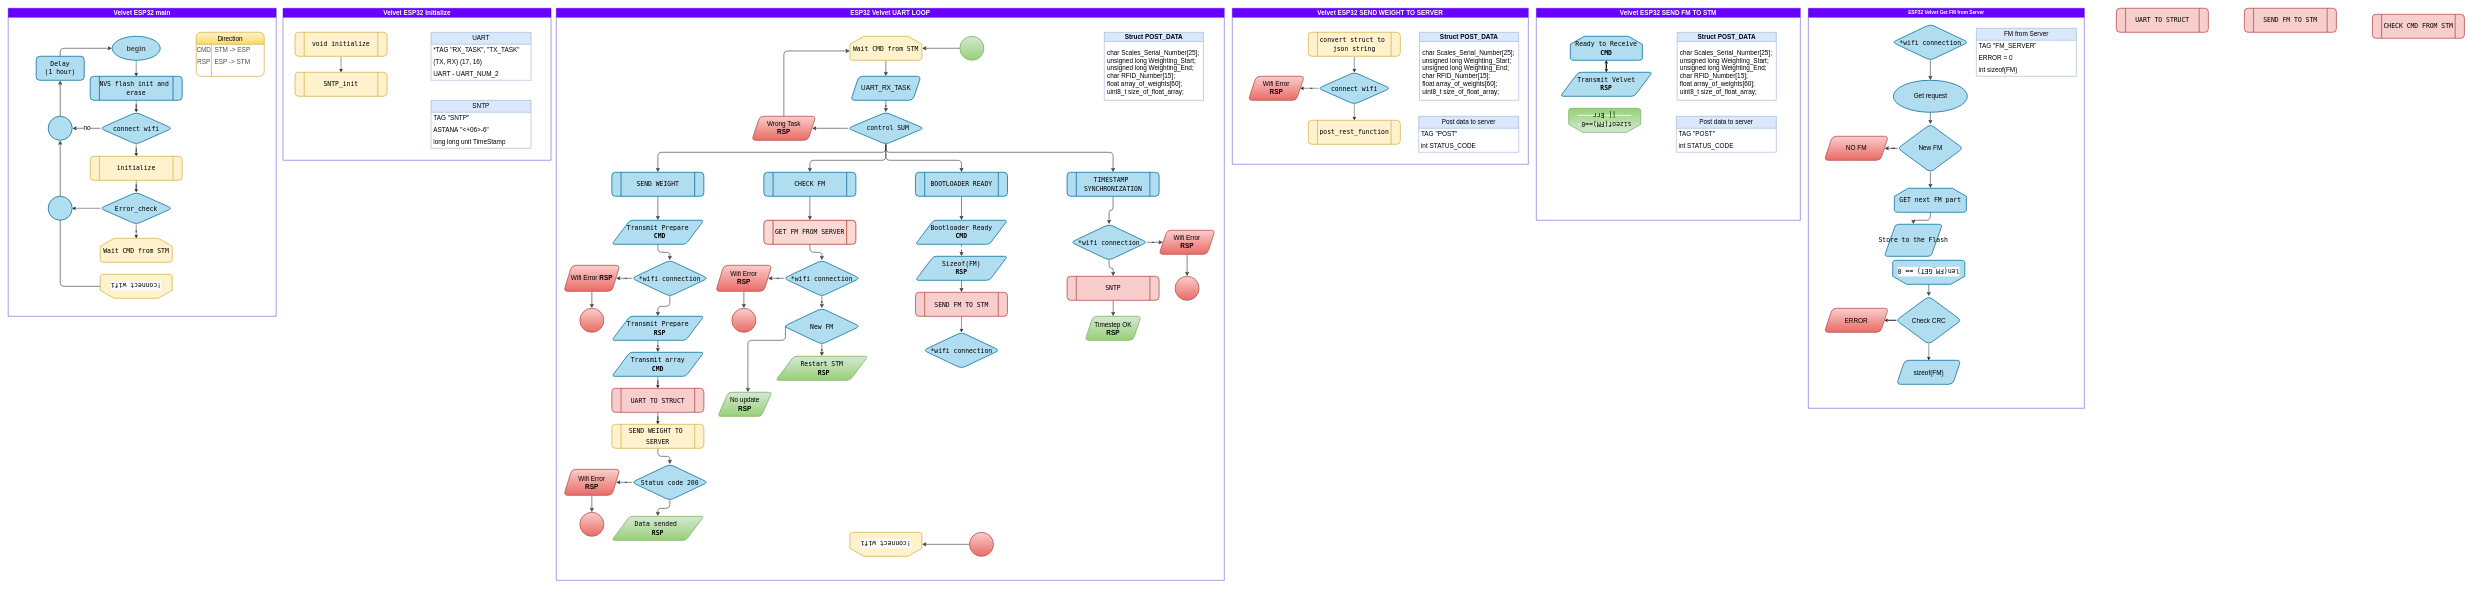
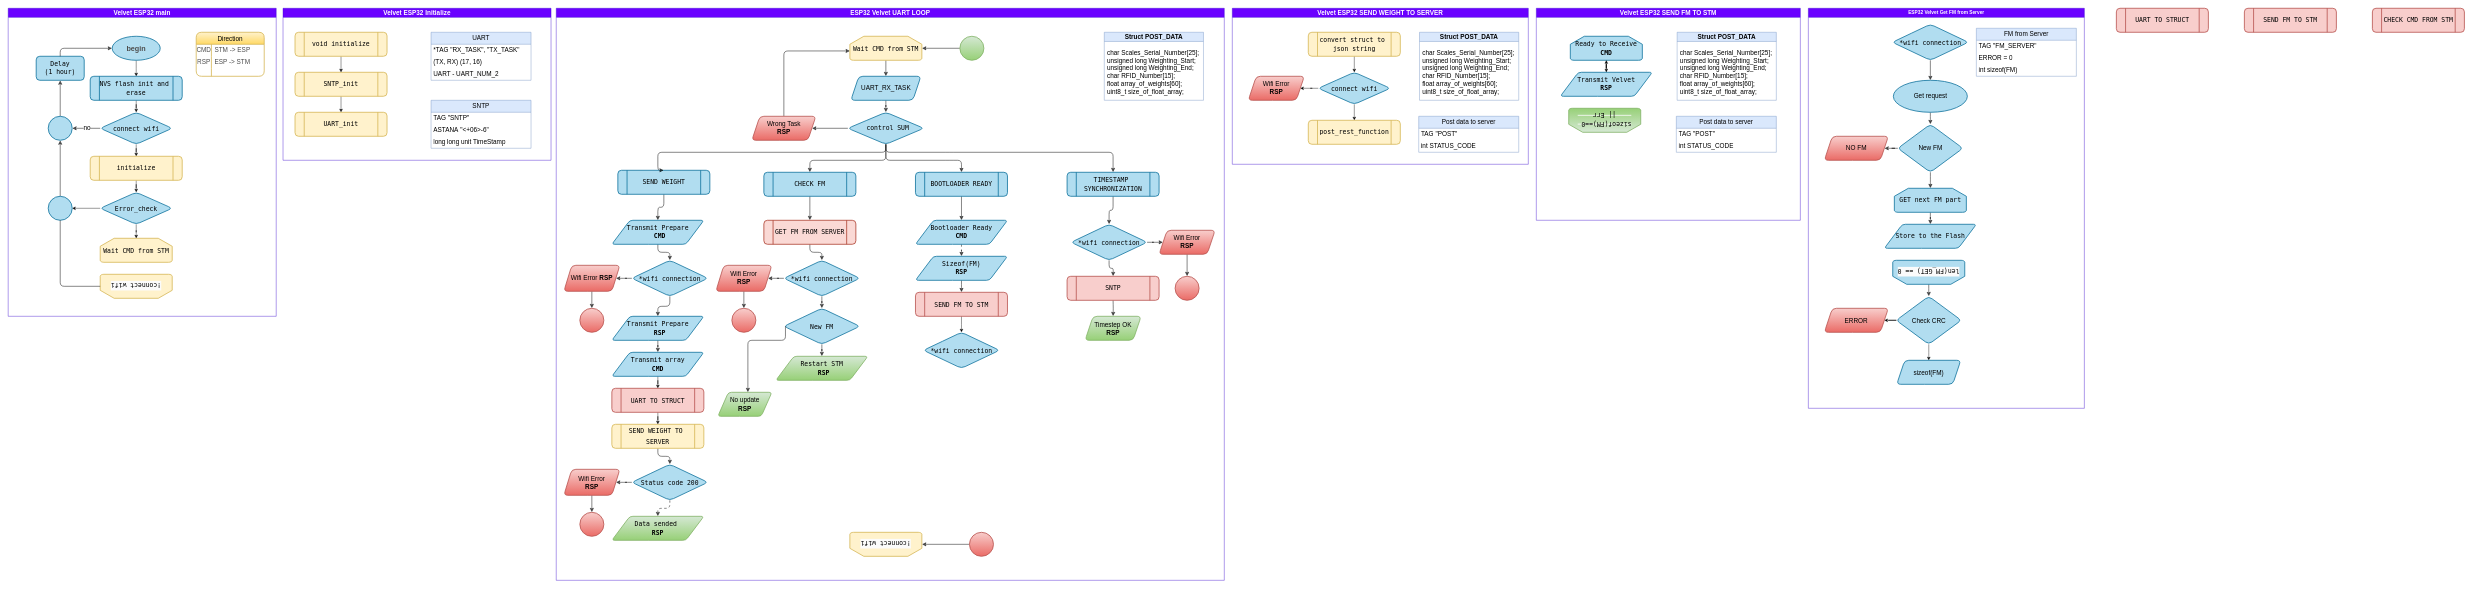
- <mxCell id="190" value="&lt;pre style=&quot;border-color: var(--border-color); color: rgb(0, 0, 0);&quot;&gt;CHECK CMD FROM STM&lt;/pre&gt;" style="shape=process;whiteSpace=wrap;html=1;backgroundOutline=1;rounded=1;shadow=0;glass=0;sketch=0;strokeColor=#b85450;strokeWidth=2;fontSize=16;fillColor=#f8cecc;" vertex="1" parent="1"><mxGeometry x="5930" y="35" width="230" height="60" as="geometry" /></mxCell>
+ <mxCell id="190" value="&lt;pre style=&quot;border-color: var(--border-color); color: rgb(0, 0, 0);&quot;&gt;CHECK CMD FROM STM&lt;/pre&gt;" style="shape=process;whiteSpace=wrap;html=1;backgroundOutline=1;rounded=1;shadow=0;glass=0;sketch=0;strokeColor=#b85450;strokeWidth=2;fontSize=16;fillColor=#f8cecc;" vertex="1" parent="1"><mxGeometry x="5930" y="20" width="230" height="60" as="geometry" /></mxCell>
+ <mxCell id="122" value="" style="edgeStyle=orthogonalEdgeStyle;rounded=0;orthogonalLoop=1;jettySize=auto;html=1;fontSize=16;" parent="121" source="123" target="127" edge="1"><mxGeometry relative="1" as="geometry" /></mxCell>
+ <mxCell id="127" value="&lt;pre style=&quot;border-color: var(--border-color); color: rgb(0, 0, 0);&quot;&gt;UART_init&lt;/pre&gt;" style="shape=process;whiteSpace=wrap;html=1;backgroundOutline=1;rounded=1;shadow=0;glass=0;sketch=0;strokeColor=#d6b656;strokeWidth=2;fontSize=16;fillColor=#fff2cc;" parent="121" vertex="1"><mxGeometry x="30" y="260" width="230" height="60" as="geometry" /></mxCell>
- <mxCell id="9" value="&lt;pre style=&quot;border-color: var(--border-color); color: rgb(0, 0, 0);&quot;&gt;SEND WEIGHT&lt;/pre&gt;" style="shape=process;whiteSpace=wrap;html=1;backgroundOutline=1;rounded=1;shadow=0;glass=0;sketch=0;strokeColor=#10739e;strokeWidth=2;fontSize=16;fillColor=#b1ddf0;" parent="2" vertex="1"><mxGeometry x="139" y="410" width="230" height="60" as="geometry" /></mxCell>
+ <mxCell id="9" value="&lt;pre style=&quot;border-color: var(--border-color); color: rgb(0, 0, 0);&quot;&gt;SEND WEIGHT&lt;/pre&gt;" style="shape=process;whiteSpace=wrap;html=1;backgroundOutline=1;rounded=1;shadow=0;glass=0;sketch=0;strokeColor=#10739e;strokeWidth=2;fontSize=16;fillColor=#b1ddf0;" parent="2" vertex="1"><mxGeometry x="154" y="405" width="230" height="60" as="geometry" /></mxCell>
- <mxCell id="179" value="&lt;pre style=&quot;line-height: 30%;&quot;&gt;&lt;pre style=&quot;border-color: var(--border-color); line-height: 30%;&quot;&gt;Store to the Flash&lt;/pre&gt;&lt;/pre&gt;" style="shape=parallelogram;html=1;strokeWidth=2;perimeter=parallelogramPerimeter;whiteSpace=wrap;rounded=1;arcSize=15;size=0.196;shadow=0;glass=0;sketch=0;strokeColor=#10739e;fontSize=16;fillColor=#b1ddf0;" vertex="1" parent="163"><mxGeometry x="190" y="540" width="145" height="80" as="geometry" /></mxCell>
+ <mxCell id="179" value="&lt;pre style=&quot;line-height: 30%;&quot;&gt;&lt;pre style=&quot;border-color: var(--border-color); line-height: 30%;&quot;&gt;Store to the Flash&lt;/pre&gt;&lt;/pre&gt;" style="shape=parallelogram;html=1;strokeWidth=2;perimeter=parallelogramPerimeter;whiteSpace=wrap;rounded=1;arcSize=15;size=0.196;shadow=0;glass=0;sketch=0;strokeColor=#10739e;fontSize=16;fillColor=#b1ddf0;" vertex="1" parent="163"><mxGeometry x="190" y="540" width="230" height="60" as="geometry" /></mxCell>
- <mxCell id="51" value="" style="edgeStyle=orthogonalEdgeStyle;rounded=1;jumpStyle=none;jumpSize=11;orthogonalLoop=1;jettySize=auto;html=1;strokeWidth=2;fontSize=16;fontColor=#4D4D4D;opacity=60;" parent="2" source="52" target="56" edge="1"><mxGeometry relative="1" as="geometry" /></mxCell>
+ <mxCell id="51" value="" style="edgeStyle=orthogonalEdgeStyle;rounded=1;jumpStyle=none;jumpSize=11;orthogonalLoop=1;jettySize=auto;html=1;strokeWidth=2;fontSize=16;fontColor=#4D4D4D;opacity=60;dashed=1;" parent="2" source="52" target="56" edge="1"><mxGeometry relative="1" as="geometry" /></mxCell>
